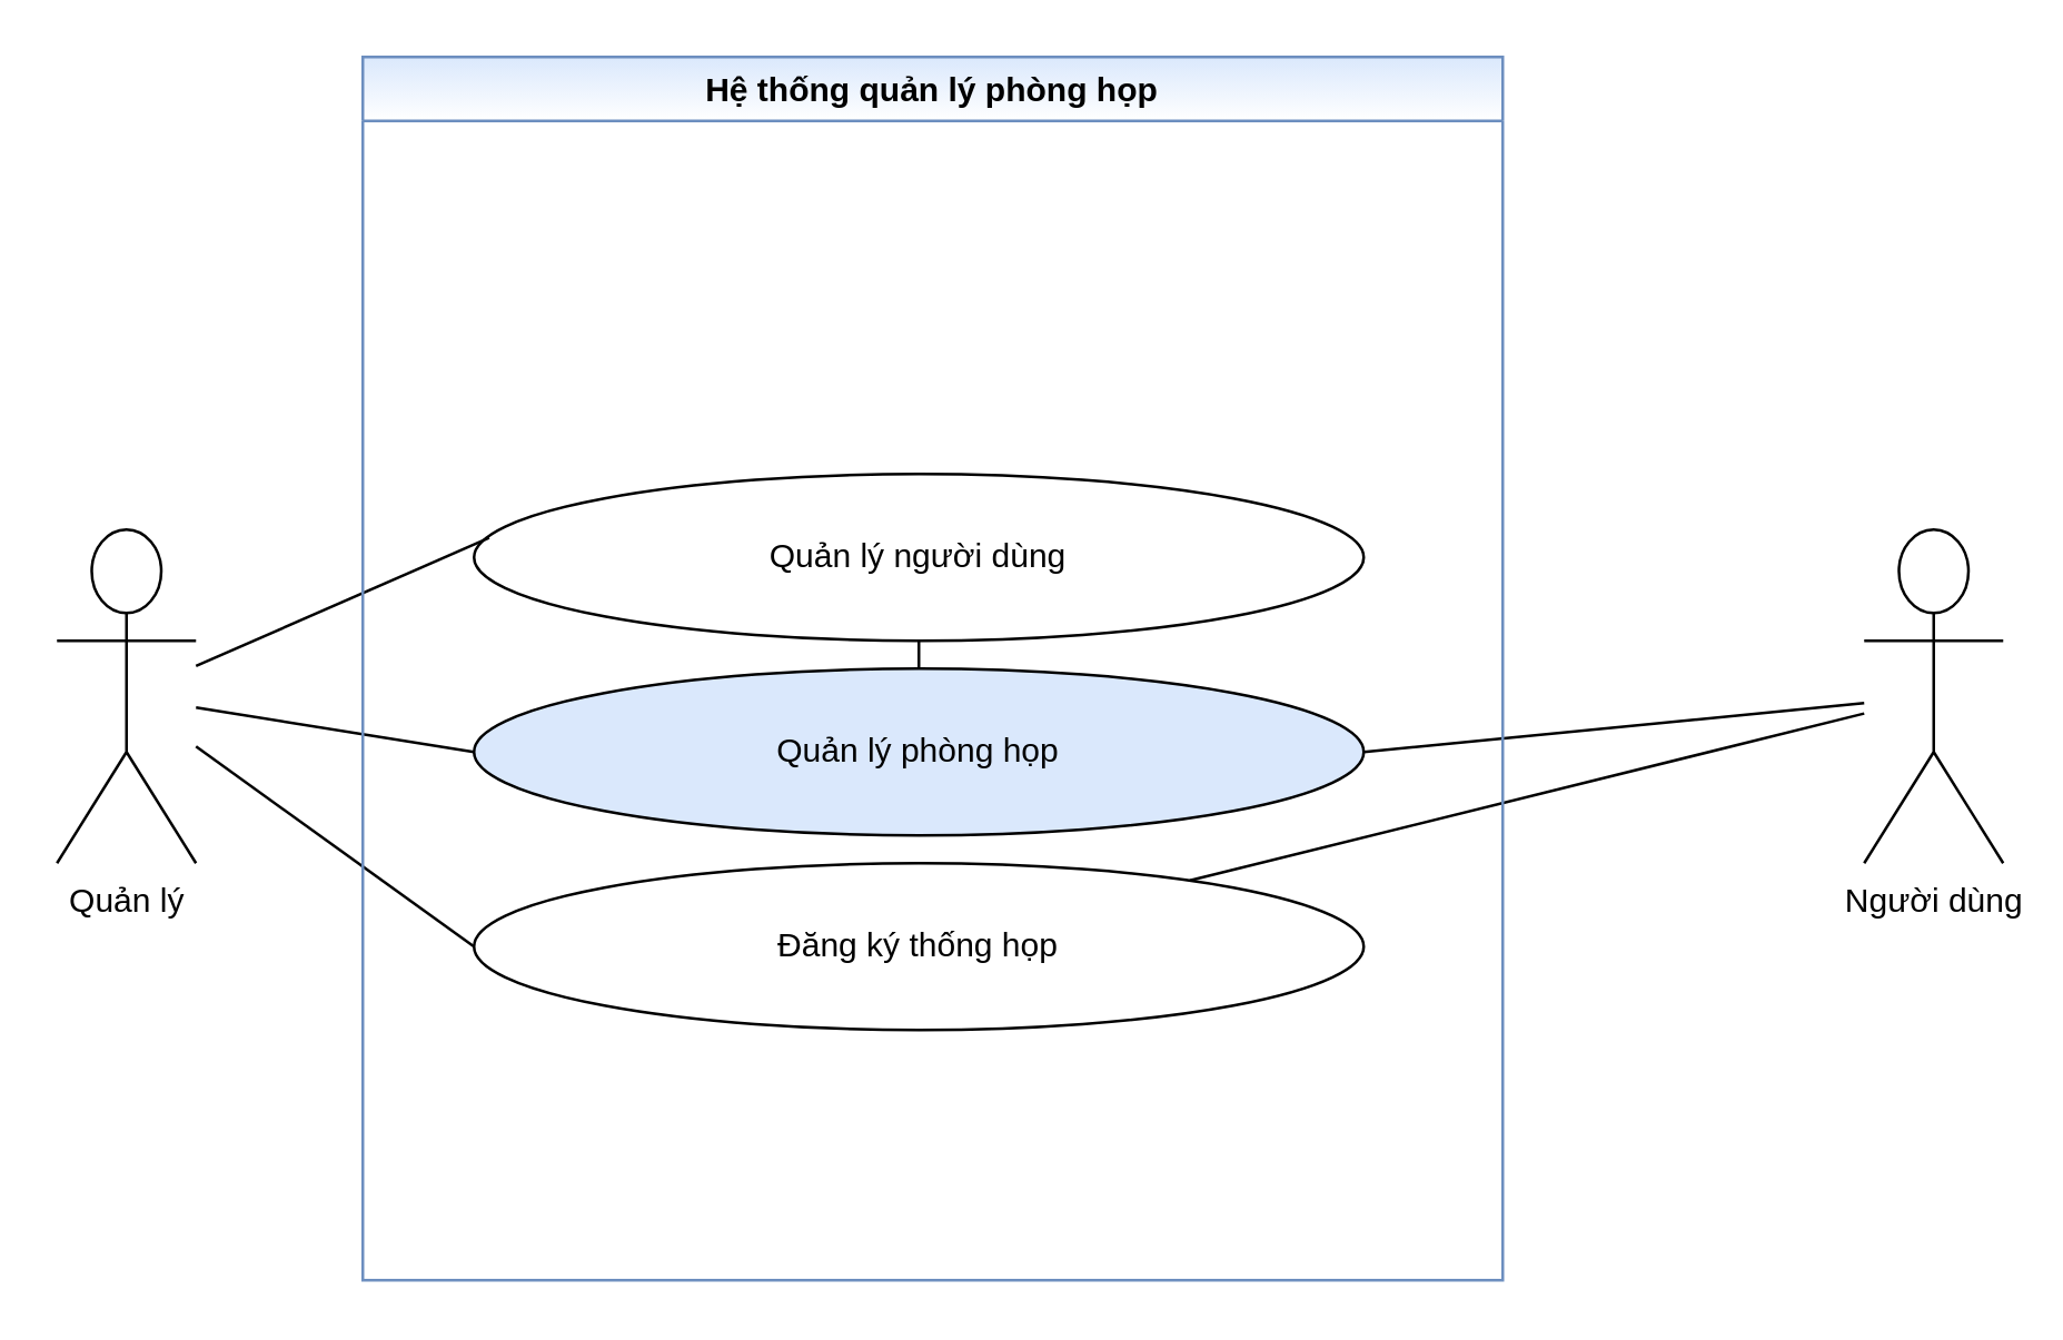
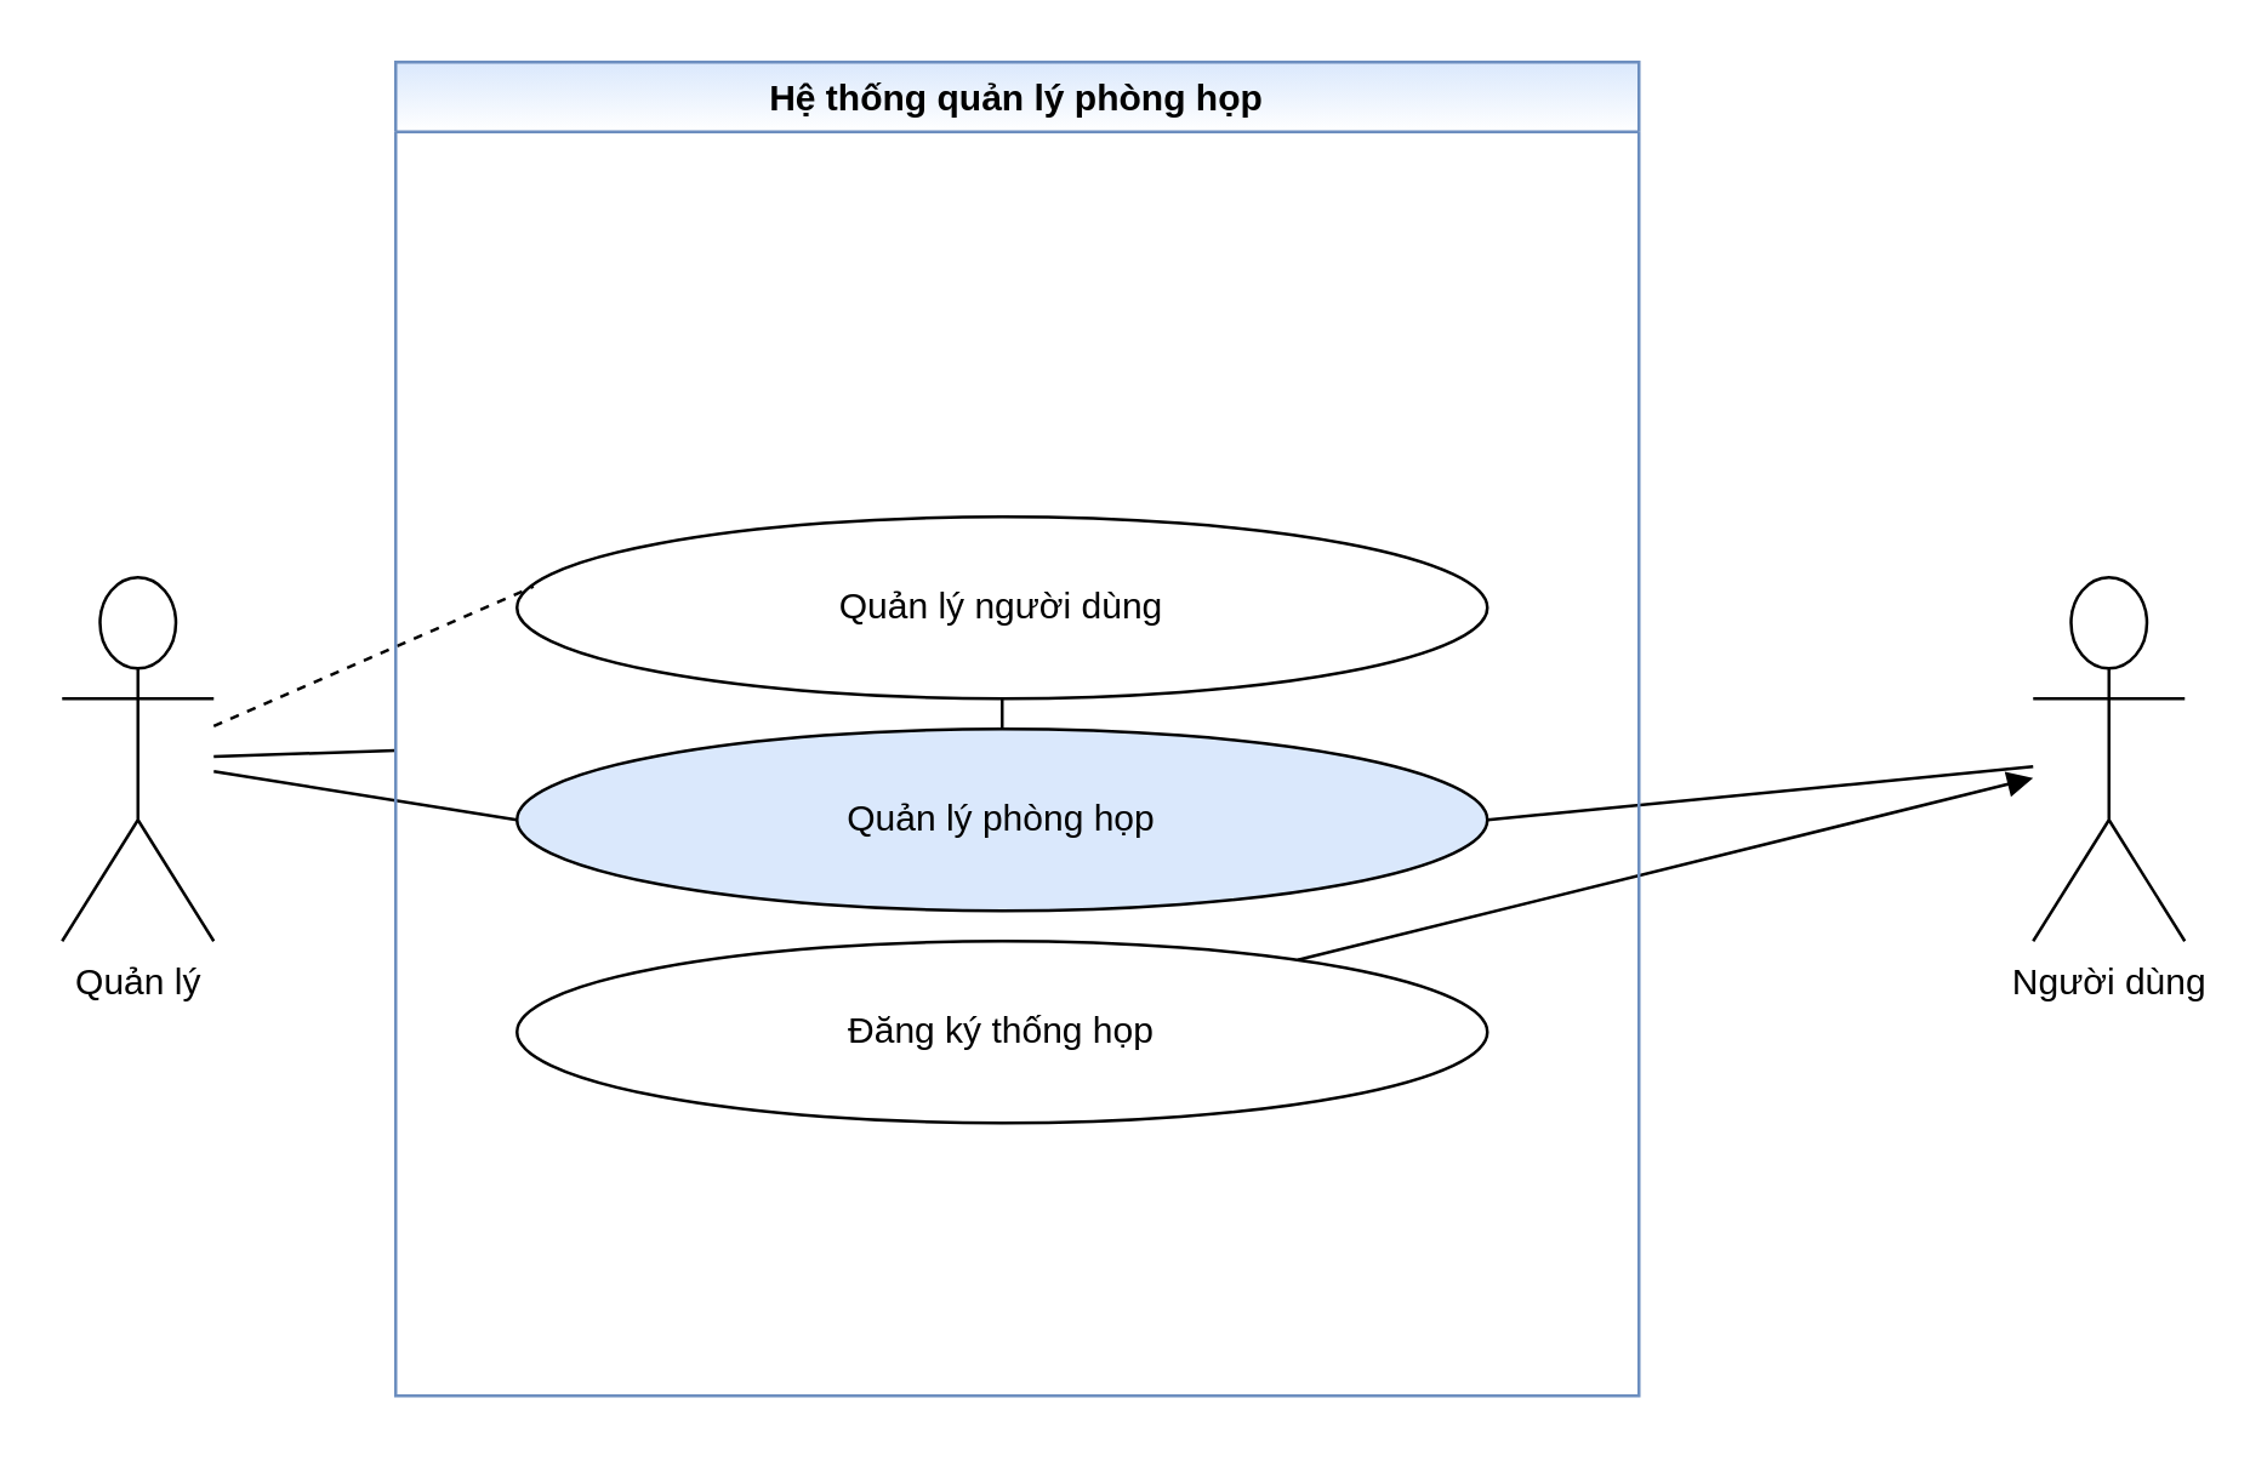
- <mxCell id="7" value="" style="endArrow=none;html=1;rounded=0;entryX=0.017;entryY=0.383;entryDx=0;entryDy=0;entryPerimeter=0;" edge="1" parent="1" source="2" target="6"><mxGeometry width="50" height="50" relative="1" as="geometry"><mxPoint x="330" y="250" as="sourcePoint" /><mxPoint x="280" y="210" as="targetPoint" /></mxGeometry></mxCell>
+ <mxCell id="7" value="" style="endArrow=none;html=1;rounded=0;entryX=0.017;entryY=0.383;entryDx=0;entryDy=0;entryPerimeter=0;dashed=1;" edge="1" parent="1" source="2" target="6"><mxGeometry width="50" height="50" relative="1" as="geometry"><mxPoint x="330" y="250" as="sourcePoint" /><mxPoint x="280" y="210" as="targetPoint" /></mxGeometry></mxCell>
- <mxCell id="12" value="" style="endArrow=none;html=1;rounded=0;" edge="1" parent="1" source="4" target="3"><mxGeometry width="50" height="50" relative="1" as="geometry"><mxPoint x="490" y="390" as="sourcePoint" /><mxPoint x="560.711" y="340" as="targetPoint" /></mxGeometry></mxCell>
+ <mxCell id="12" value="" style="endArrow=block;html=1;rounded=0;" edge="1" parent="1" source="4" target="3"><mxGeometry width="50" height="50" relative="1" as="geometry"><mxPoint x="490" y="390" as="sourcePoint" /><mxPoint x="560.711" y="340" as="targetPoint" /></mxGeometry></mxCell>
- <mxCell id="9" value="" style="endArrow=none;html=1;rounded=0;entryX=0;entryY=0.5;entryDx=0;entryDy=0;" edge="1" parent="1" source="2" target="4"><mxGeometry width="50" height="50" relative="1" as="geometry"><mxPoint x="80" y="410" as="sourcePoint" /><mxPoint x="130" y="360" as="targetPoint" /></mxGeometry></mxCell>
+ <mxCell id="9" value="" style="endArrow=none;html=1;rounded=0;" edge="1" parent="1" source="2" target="13"><mxGeometry width="50" height="50" relative="1" as="geometry"><mxPoint x="80" y="410" as="sourcePoint" /><mxPoint x="130" y="360" as="targetPoint" /></mxGeometry></mxCell>
